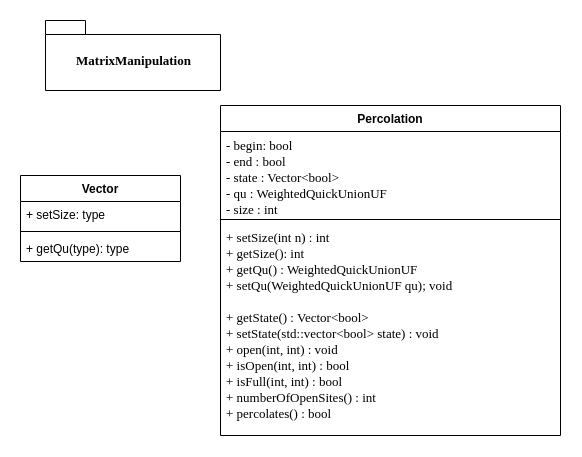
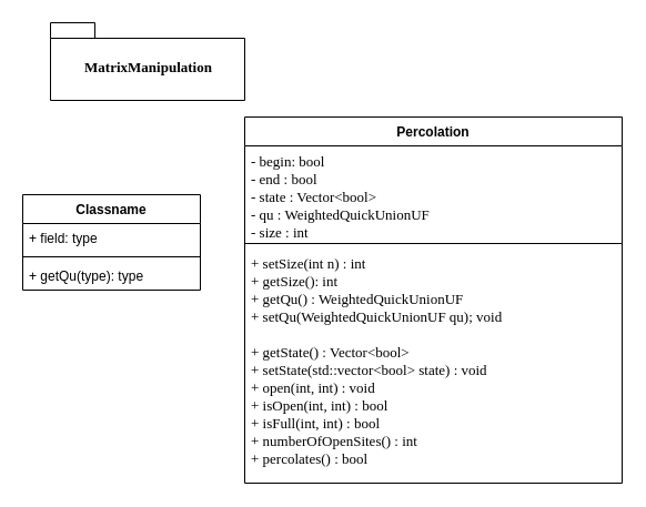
- <mxCell id="6" value="Vector" style="swimlane;fontStyle=1;align=center;verticalAlign=top;childLayout=stackLayout;horizontal=1;startSize=26;horizontalStack=0;resizeParent=1;resizeParentMax=0;resizeLast=0;collapsible=1;marginBottom=0;" vertex="1" parent="1"><mxGeometry x="20" y="175" width="160" height="86" as="geometry" /></mxCell>
+ <mxCell id="6" value="Classname" style="swimlane;fontStyle=1;align=center;verticalAlign=top;childLayout=stackLayout;horizontal=1;startSize=26;horizontalStack=0;resizeParent=1;resizeParentMax=0;resizeLast=0;collapsible=1;marginBottom=0;" vertex="1" parent="1"><mxGeometry x="20" y="175" width="160" height="86" as="geometry" /></mxCell>
- <mxCell id="7" value="+ setSize: type" style="text;strokeColor=none;fillColor=none;align=left;verticalAlign=top;spacingLeft=4;spacingRight=4;overflow=hidden;rotatable=0;points=[[0,0.5],[1,0.5]];portConstraint=eastwest;" vertex="1" parent="6"><mxGeometry y="26" width="160" height="26" as="geometry" /></mxCell>
+ <mxCell id="7" value="+ field: type" style="text;strokeColor=none;fillColor=none;align=left;verticalAlign=top;spacingLeft=4;spacingRight=4;overflow=hidden;rotatable=0;points=[[0,0.5],[1,0.5]];portConstraint=eastwest;" vertex="1" parent="6"><mxGeometry y="26" width="160" height="26" as="geometry" /></mxCell>
